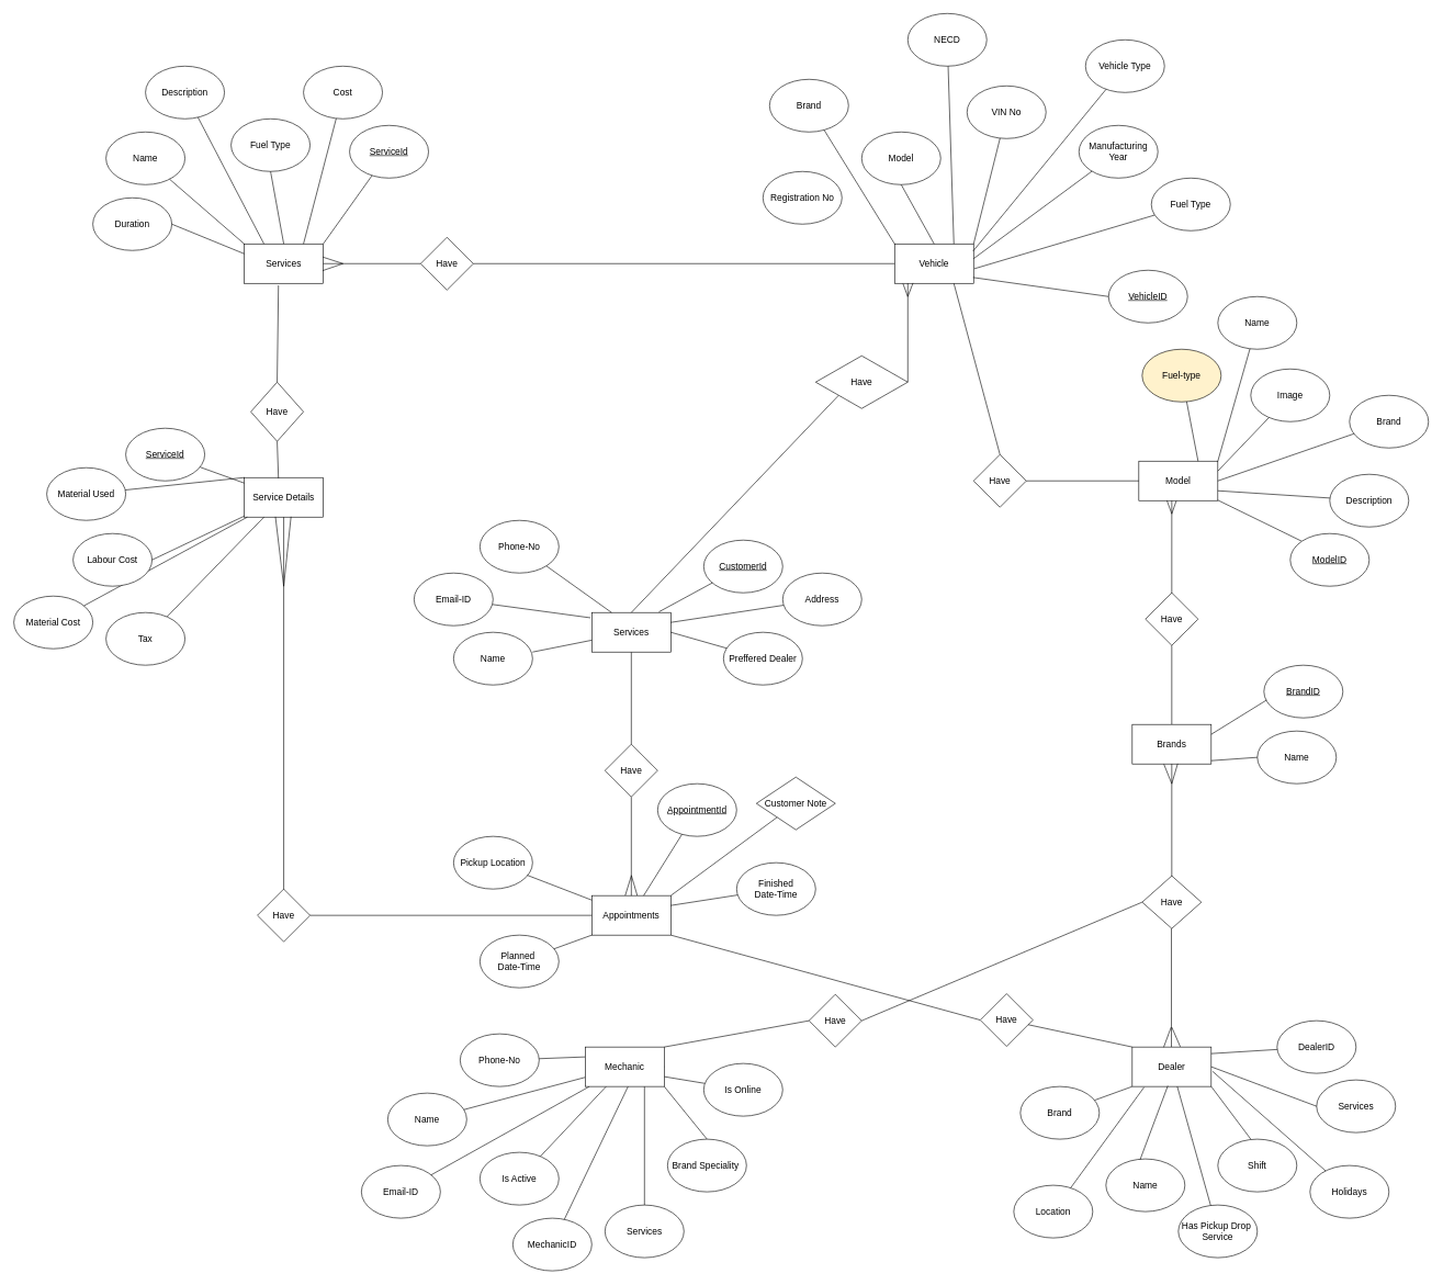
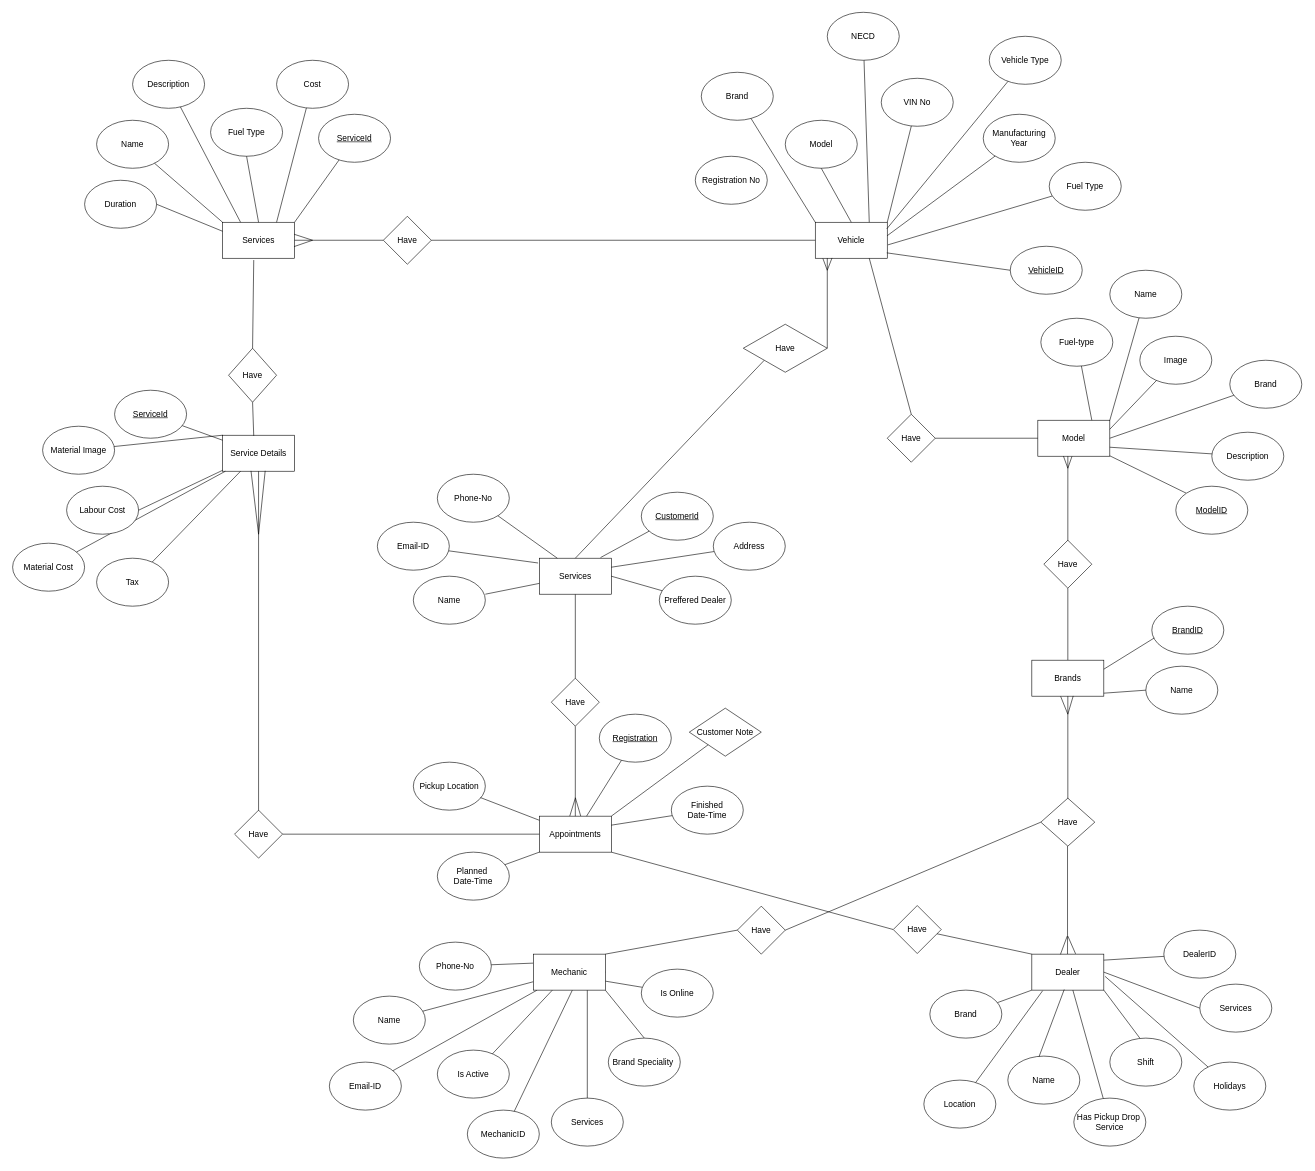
- <mxCell id="90" value="Fuel-type" style="ellipse;whiteSpace=wrap;html=1;fontSize=14;fillColor=#fff2cc;" parent="1" vertex="1"><mxGeometry x="1734" y="530" width="120" height="80" as="geometry" /></mxCell>
+ <mxCell id="90" value="Fuel-type" style="ellipse;whiteSpace=wrap;html=1;fontSize=14;" parent="1" vertex="1"><mxGeometry x="1734" y="530" width="120" height="80" as="geometry" /></mxCell>
- <mxCell id="43" value="Material Used" style="ellipse;whiteSpace=wrap;html=1;fontSize=14;" parent="1" vertex="1"><mxGeometry x="70" y="710" width="120" height="80" as="geometry" /></mxCell>
+ <mxCell id="43" value="Material Image" style="ellipse;whiteSpace=wrap;html=1;fontSize=14;" parent="1" vertex="1"><mxGeometry x="70" y="710" width="120" height="80" as="geometry" /></mxCell>
- <mxCell id="59" value="&lt;u&gt;AppointmentId&lt;/u&gt;" style="ellipse;whiteSpace=wrap;html=1;fontSize=14;" parent="1" vertex="1"><mxGeometry x="998" y="1190" width="120" height="80" as="geometry" /></mxCell>
+ <mxCell id="59" value="&lt;u&gt;Registration&lt;/u&gt;" style="ellipse;whiteSpace=wrap;html=1;fontSize=14;" parent="1" vertex="1"><mxGeometry x="998" y="1190" width="120" height="80" as="geometry" /></mxCell>
